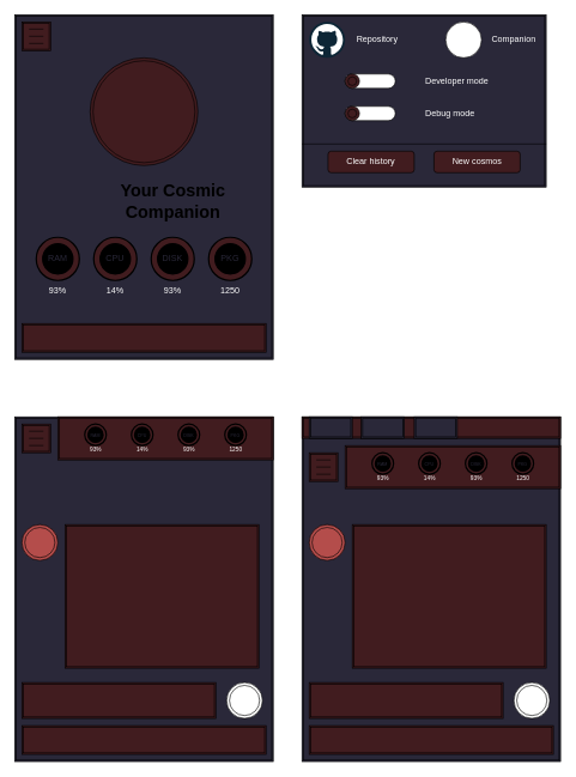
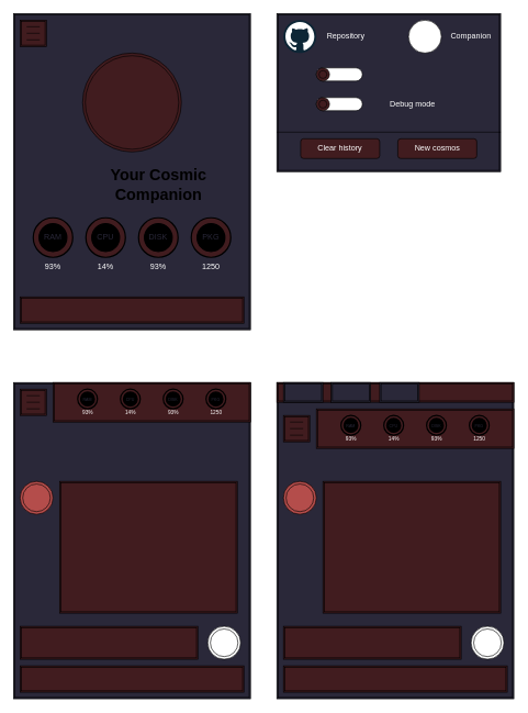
- <mxCell id="29" value="Developer mode" style="text;html=1;strokeColor=none;fillColor=none;align=left;verticalAlign=middle;whiteSpace=wrap;rounded=0;fontFamily=Helvetica;fontSize=12;fontColor=#FFFFFF;" vertex="1" parent="1"><mxGeometry x="590" y="100" width="130" height="25" as="geometry" /></mxCell>
